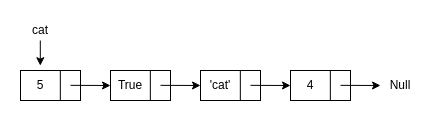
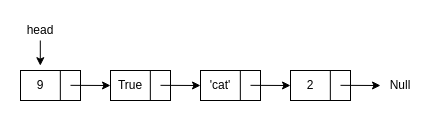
- <mxCell id="19" value="cat" style="text;html=1;strokeColor=none;fillColor=none;align=center;verticalAlign=middle;whiteSpace=wrap;rounded=0;" vertex="1" parent="1"><mxGeometry x="20" y="20" width="40" height="20" as="geometry" /></mxCell>
+ <mxCell id="19" value="head" style="text;html=1;strokeColor=none;fillColor=none;align=center;verticalAlign=middle;whiteSpace=wrap;rounded=0;" vertex="1" parent="1"><mxGeometry x="20" y="20" width="40" height="20" as="geometry" /></mxCell>
- <mxCell id="4" value="5" style="text;html=1;strokeColor=none;fillColor=none;align=center;verticalAlign=middle;whiteSpace=wrap;rounded=0;" vertex="1" parent="1"><mxGeometry x="20" y="70" width="40" height="30" as="geometry" /></mxCell>
+ <mxCell id="4" value="9" style="text;html=1;strokeColor=none;fillColor=none;align=center;verticalAlign=middle;whiteSpace=wrap;rounded=0;" vertex="1" parent="1"><mxGeometry x="20" y="70" width="40" height="30" as="geometry" /></mxCell>
- <mxCell id="13" value="4" style="text;html=1;strokeColor=none;fillColor=none;align=center;verticalAlign=middle;whiteSpace=wrap;rounded=0;" vertex="1" parent="1"><mxGeometry x="290" y="70" width="40" height="30" as="geometry" /></mxCell>
+ <mxCell id="13" value="2" style="text;html=1;strokeColor=none;fillColor=none;align=center;verticalAlign=middle;whiteSpace=wrap;rounded=0;" vertex="1" parent="1"><mxGeometry x="290" y="70" width="40" height="30" as="geometry" /></mxCell>
